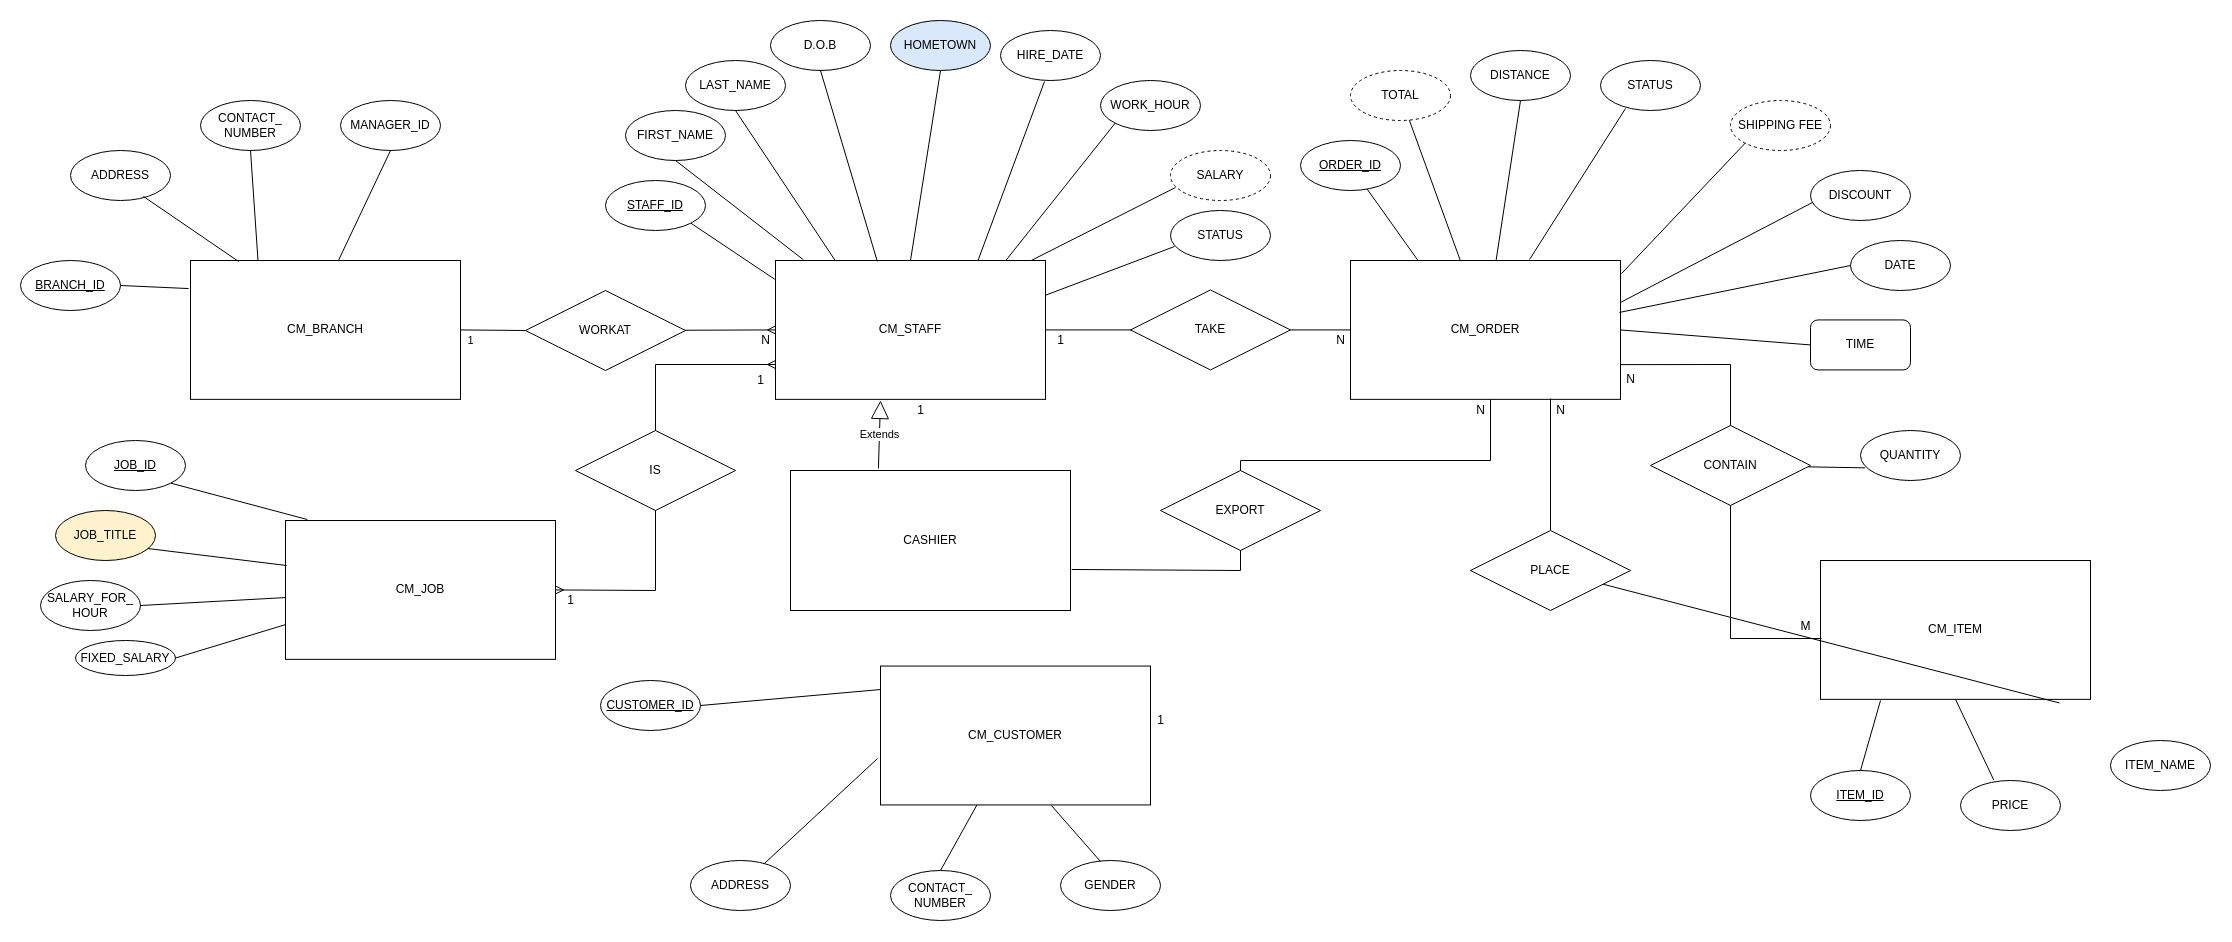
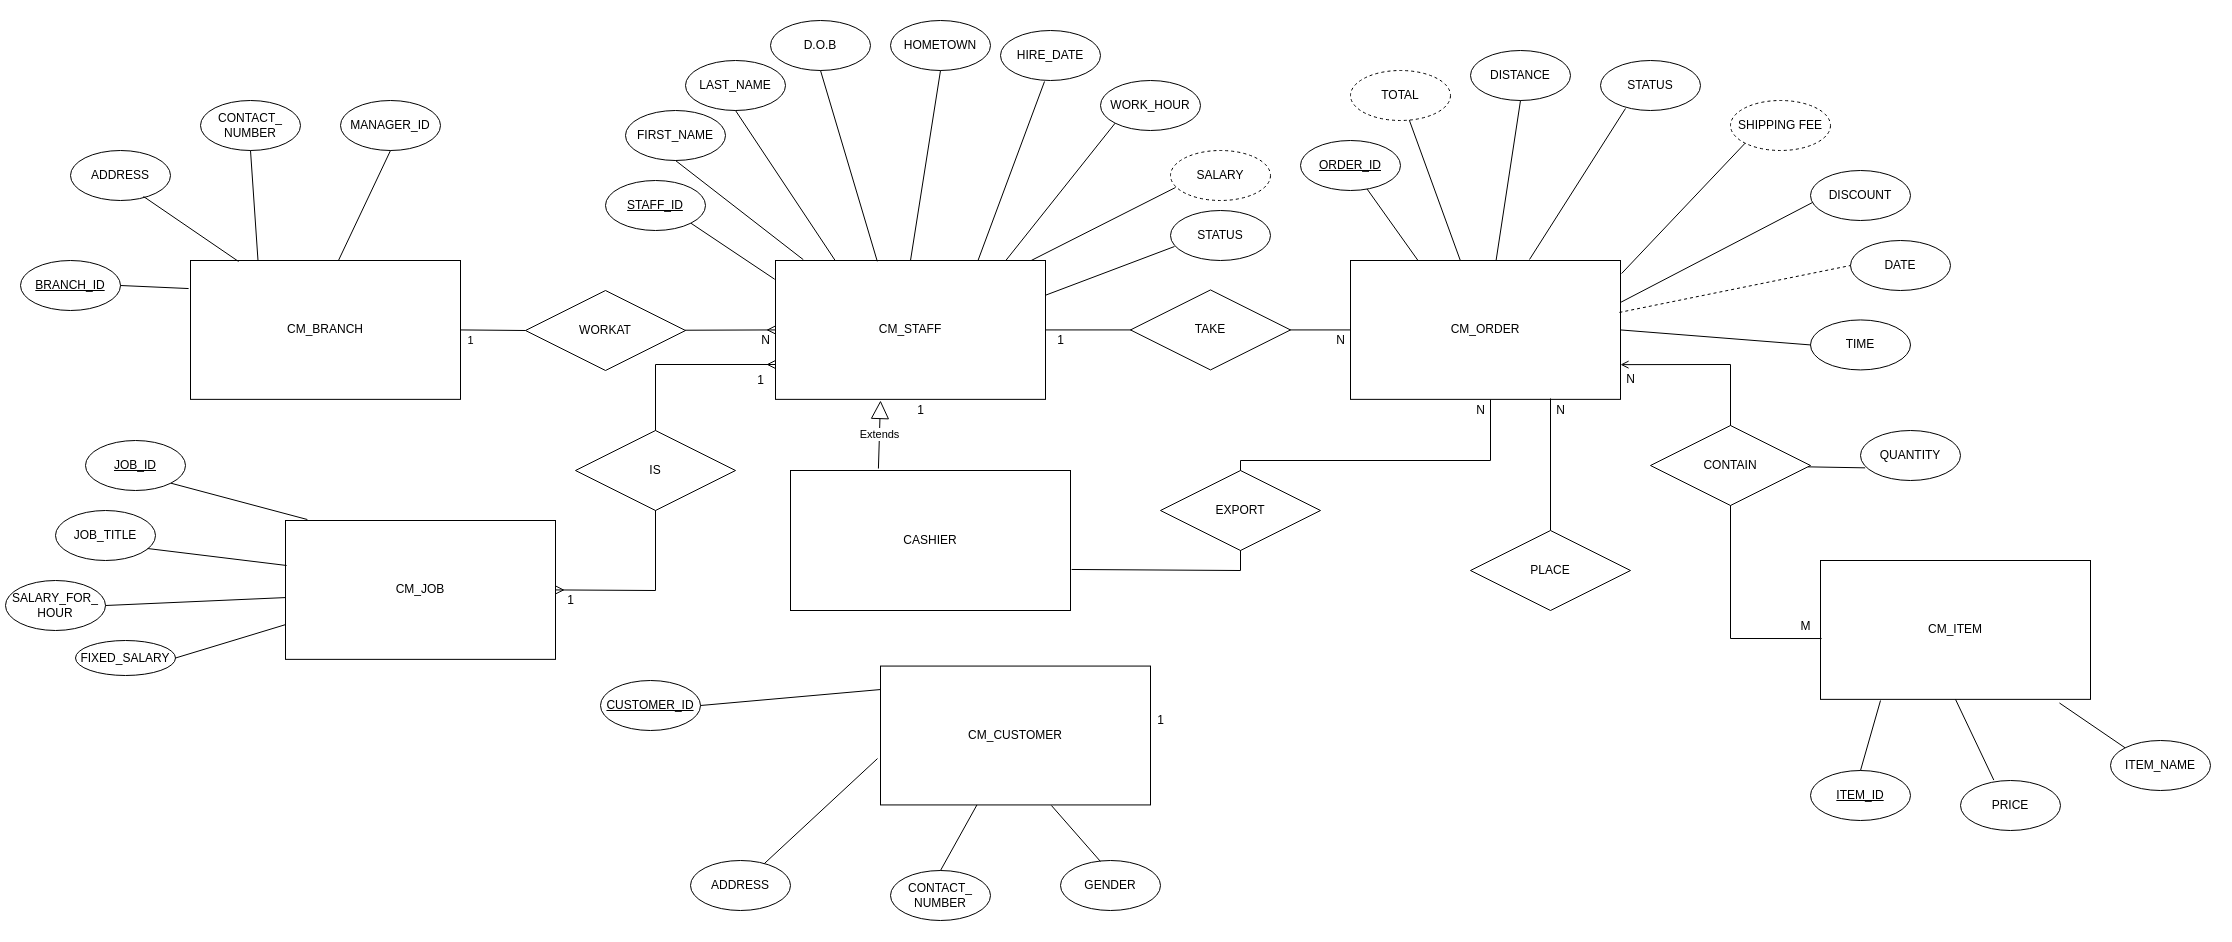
- <mxCell id="11" value="HOMETOWN" style="ellipse;whiteSpace=wrap;html=1;fillColor=#dae8fc;" parent="1" vertex="1"><mxGeometry x="890" y="20" width="100" height="50" as="geometry" /></mxCell>
+ <mxCell id="11" value="HOMETOWN" style="ellipse;whiteSpace=wrap;html=1;" parent="1" vertex="1"><mxGeometry x="890" y="20" width="100" height="50" as="geometry" /></mxCell>
- <mxCell id="94" value="" style="endArrow=none;html=1;entryX=0;entryY=0.5;entryDx=0;entryDy=0;exitX=0.996;exitY=0.374;exitDx=0;exitDy=0;exitPerimeter=0;" parent="1" source="56" target="93" edge="1"><mxGeometry width="50" height="50" relative="1" as="geometry"><mxPoint x="1730" y="320" as="sourcePoint" /><mxPoint x="1780" y="270" as="targetPoint" /></mxGeometry></mxCell>
+ <mxCell id="94" value="" style="endArrow=none;html=1;entryX=0;entryY=0.5;entryDx=0;entryDy=0;exitX=0.996;exitY=0.374;exitDx=0;exitDy=0;exitPerimeter=0;dashed=1;" parent="1" source="56" target="93" edge="1"><mxGeometry width="50" height="50" relative="1" as="geometry"><mxPoint x="1730" y="320" as="sourcePoint" /><mxPoint x="1780" y="270" as="targetPoint" /></mxGeometry></mxCell>
- <mxCell id="95" value="TIME" style="whiteSpace=wrap;html=1;rounded=1;" parent="1" vertex="1"><mxGeometry x="1810" y="319.43" width="100" height="50" as="geometry" /></mxCell>
+ <mxCell id="95" value="TIME" style="ellipse;whiteSpace=wrap;html=1;" parent="1" vertex="1"><mxGeometry x="1810" y="319.43" width="100" height="50" as="geometry" /></mxCell>
- <mxCell id="87" value="" style="endArrow=none;html=1;entryX=1;entryY=0.75;entryDx=0;entryDy=0;exitX=0.004;exitY=0.562;exitDx=0;exitDy=0;exitPerimeter=0;rounded=0;" parent="1" source="66" target="56" edge="1"><mxGeometry width="50" height="50" relative="1" as="geometry"><mxPoint x="1760" y="360" as="sourcePoint" /><mxPoint x="1810" y="310" as="targetPoint" /><Array as="points"><mxPoint x="1730" y="638" /><mxPoint x="1730" y="364" /></Array></mxGeometry></mxCell>
+ <mxCell id="87" value="" style="endArrow=open;html=1;entryX=1;entryY=0.75;entryDx=0;entryDy=0;exitX=0.004;exitY=0.562;exitDx=0;exitDy=0;exitPerimeter=0;rounded=0;" parent="1" source="66" target="56" edge="1"><mxGeometry width="50" height="50" relative="1" as="geometry"><mxPoint x="1760" y="360" as="sourcePoint" /><mxPoint x="1810" y="310" as="targetPoint" /><Array as="points"><mxPoint x="1730" y="638" /><mxPoint x="1730" y="364" /></Array></mxGeometry></mxCell>
- <mxCell id="36" value="JOB_TITLE" style="ellipse;whiteSpace=wrap;html=1;fillColor=#fff2cc;" parent="1" vertex="1"><mxGeometry x="55" y="510" width="100" height="50" as="geometry" /></mxCell>
+ <mxCell id="36" value="JOB_TITLE" style="ellipse;whiteSpace=wrap;html=1;" parent="1" vertex="1"><mxGeometry x="55" y="510" width="100" height="50" as="geometry" /></mxCell>
- <mxCell id="38" value="SALARY_FOR_&lt;br&gt;HOUR" style="ellipse;whiteSpace=wrap;html=1;" parent="1" vertex="1"><mxGeometry x="40" y="580" width="100" height="50" as="geometry" /></mxCell>
+ <mxCell id="38" value="SALARY_FOR_&lt;br&gt;HOUR" style="ellipse;whiteSpace=wrap;html=1;" parent="1" vertex="1"><mxGeometry x="5" y="580" width="100" height="50" as="geometry" /></mxCell>
- <mxCell id="71" value="" style="endArrow=none;html=1;exitX=0.885;exitY=1.026;exitDx=0;exitDy=0;exitPerimeter=0;" parent="1" source="66" target="74" edge="1"><mxGeometry width="50" height="50" relative="1" as="geometry"><mxPoint x="2060" y="260" as="sourcePoint" /><mxPoint x="2100" y="220" as="targetPoint" /></mxGeometry></mxCell>
+ <mxCell id="71" value="" style="endArrow=none;html=1;entryX=0;entryY=0;entryDx=0;entryDy=0;exitX=0.885;exitY=1.026;exitDx=0;exitDy=0;exitPerimeter=0;" parent="1" source="66" target="69" edge="1"><mxGeometry width="50" height="50" relative="1" as="geometry"><mxPoint x="2060" y="260" as="sourcePoint" /><mxPoint x="2100" y="220" as="targetPoint" /></mxGeometry></mxCell>
